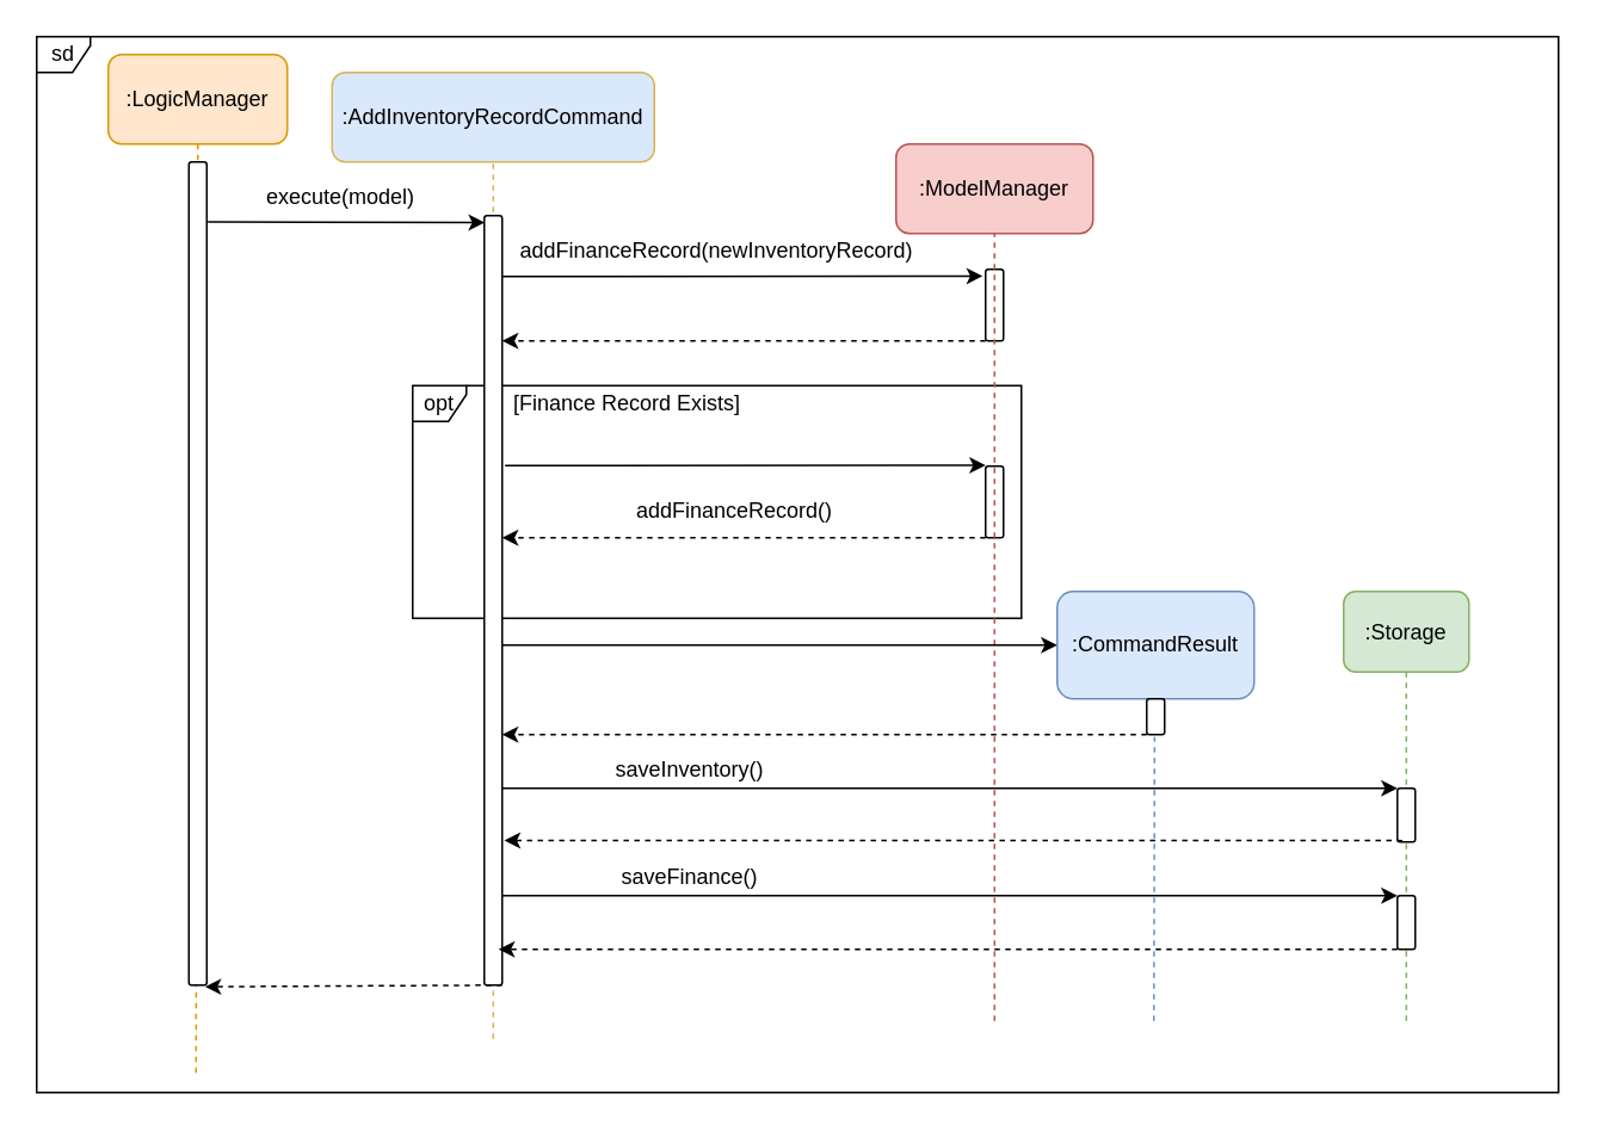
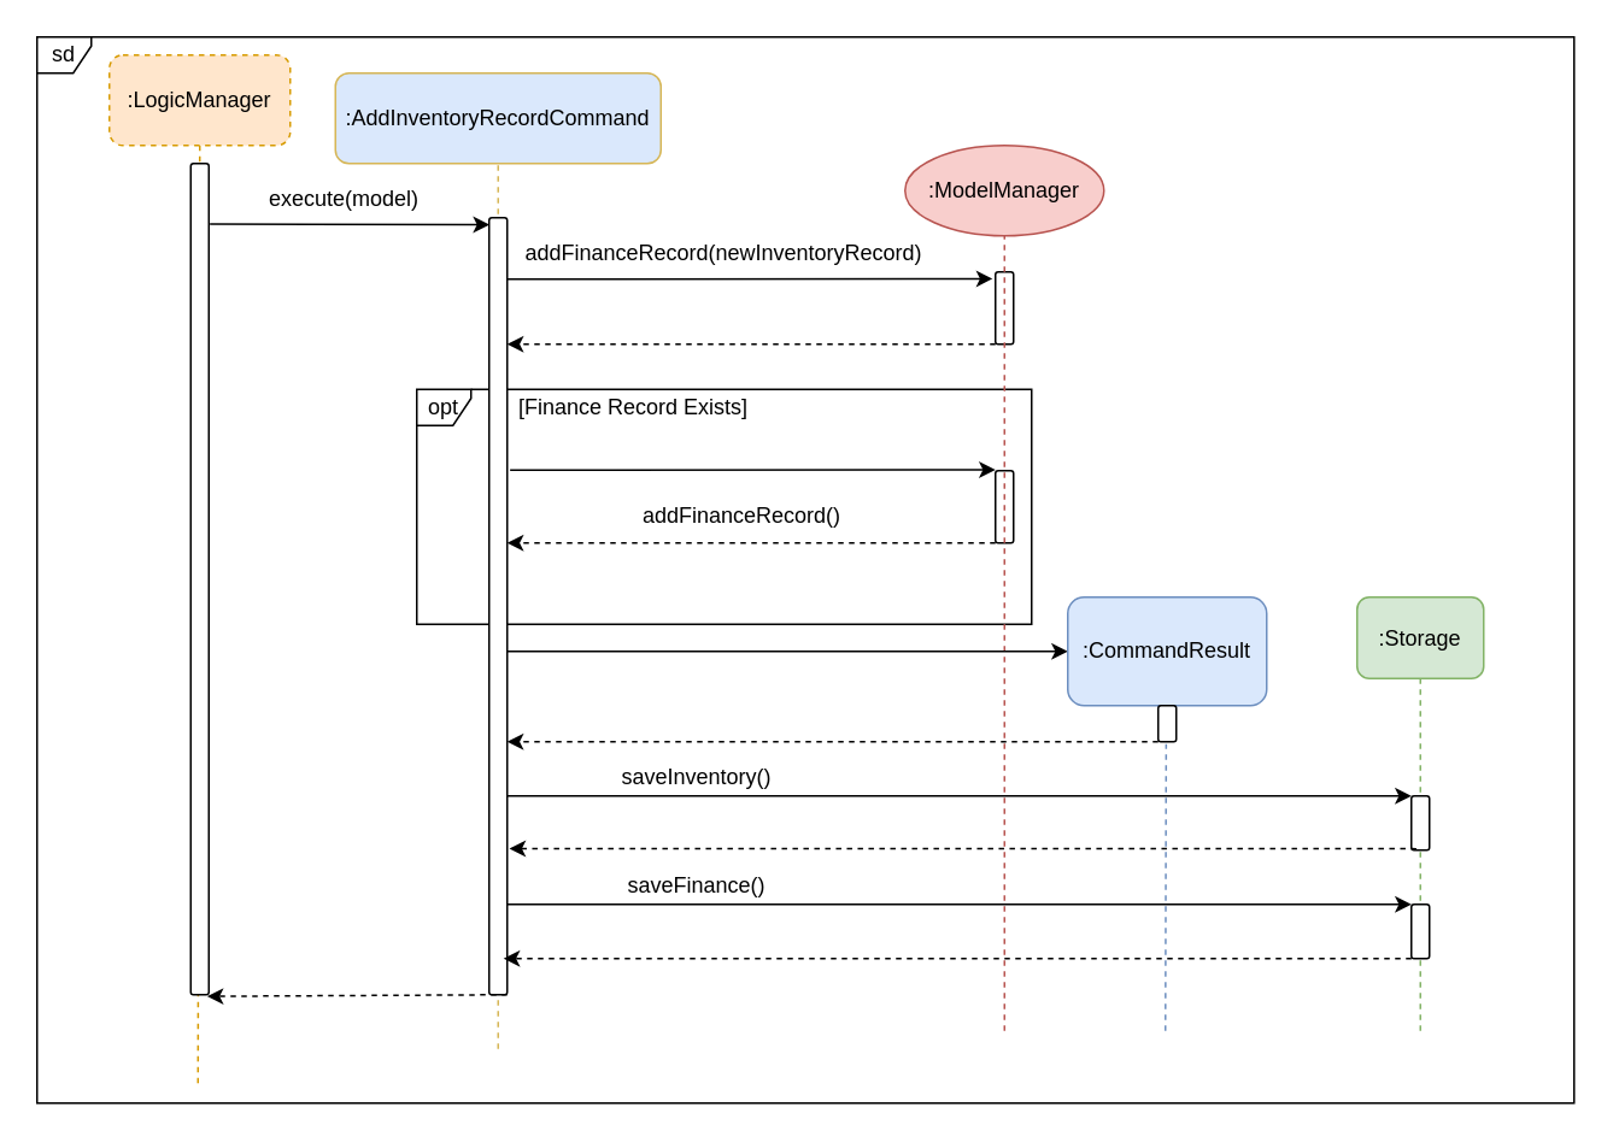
- <mxCell id="8" value=":LogicManager" style="rounded=1;whiteSpace=wrap;html=1;fillColor=#ffe6cc;strokeColor=#d79b00;" vertex="1" parent="1"><mxGeometry x="60" y="30" width="100" height="50" as="geometry" /></mxCell>
+ <mxCell id="8" value=":LogicManager" style="rounded=1;whiteSpace=wrap;html=1;fillColor=#ffe6cc;strokeColor=#d79b00;dashed=1;" vertex="1" parent="1"><mxGeometry x="60" y="30" width="100" height="50" as="geometry" /></mxCell>
- <mxCell id="12" value=":ModelManager" style="rounded=1;whiteSpace=wrap;html=1;fillColor=#f8cecc;strokeColor=#b85450;" vertex="1" parent="1"><mxGeometry x="500" y="80" width="110" height="50" as="geometry" /></mxCell>
+ <mxCell id="12" value=":ModelManager" style="ellipse;whiteSpace=wrap;html=1;fillColor=#f8cecc;strokeColor=#b85450;" vertex="1" parent="1"><mxGeometry x="500" y="80" width="110" height="50" as="geometry" /></mxCell>
